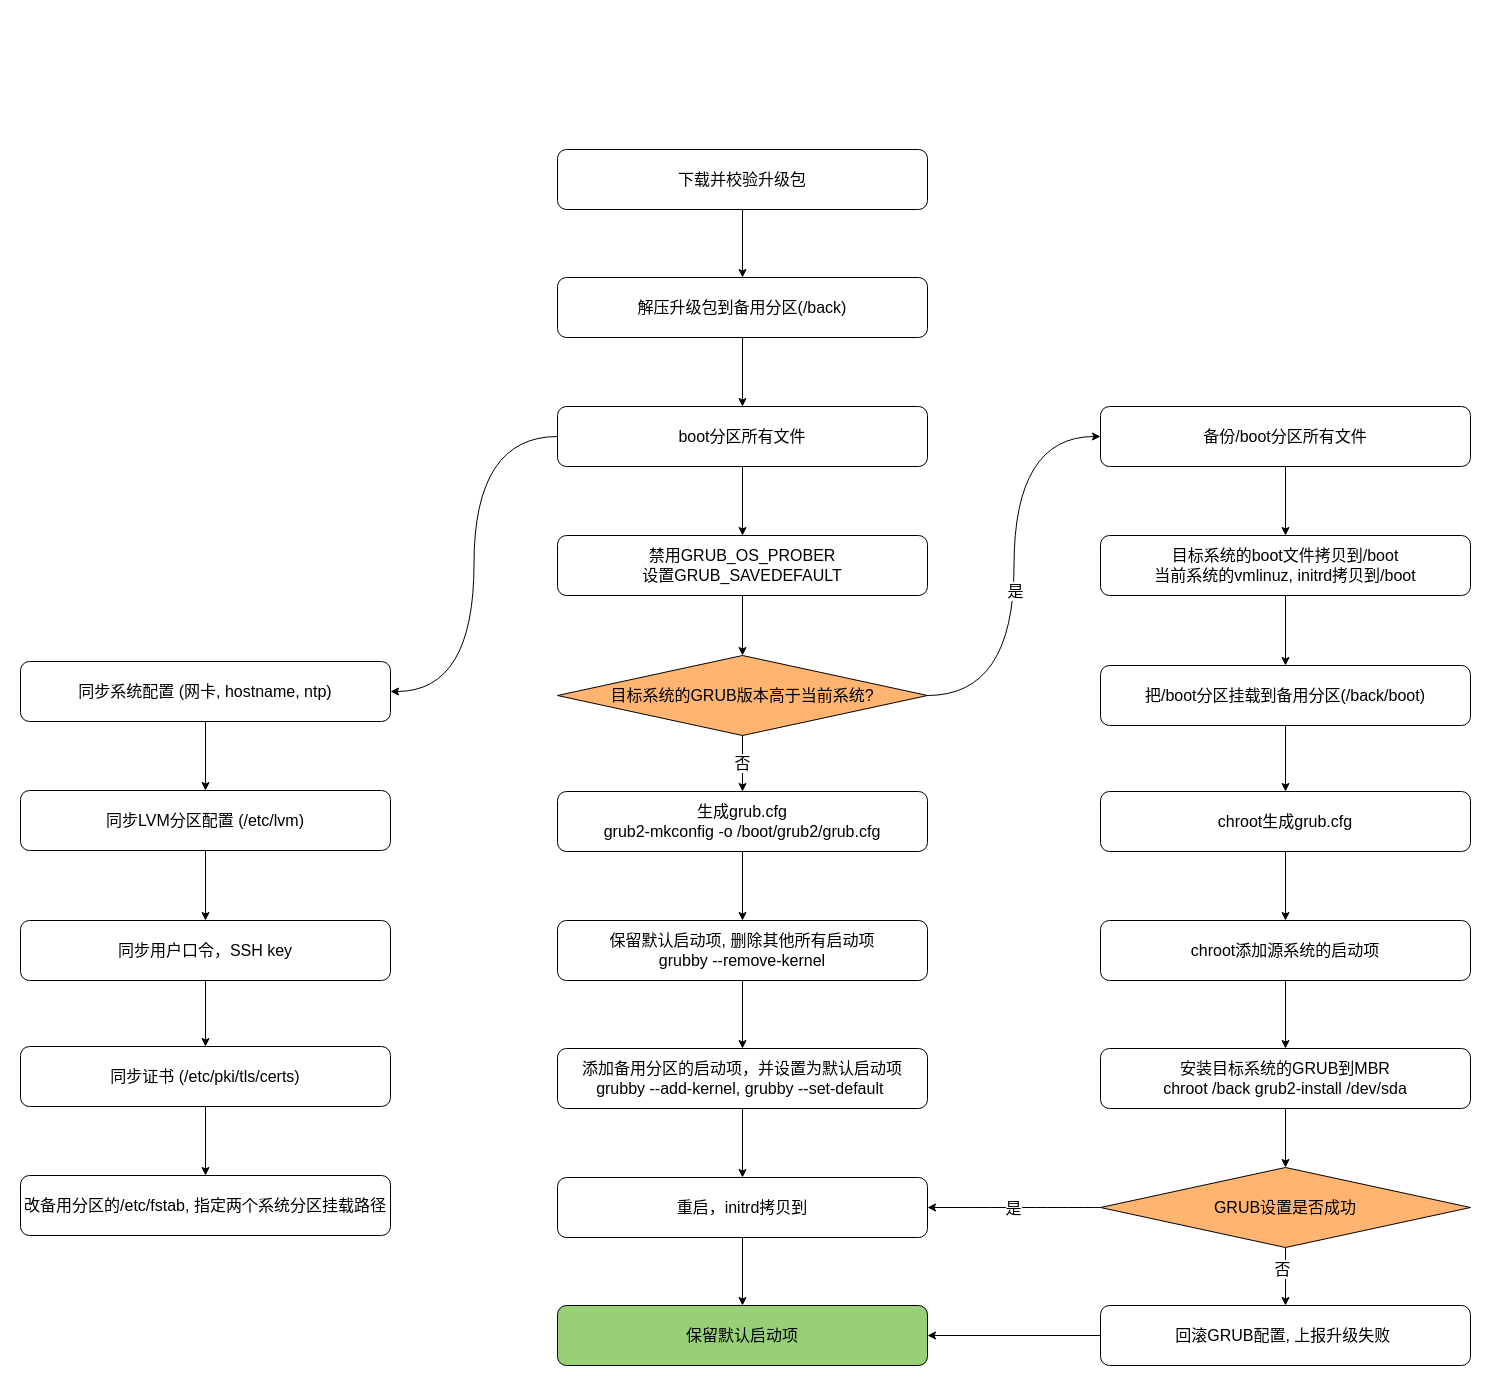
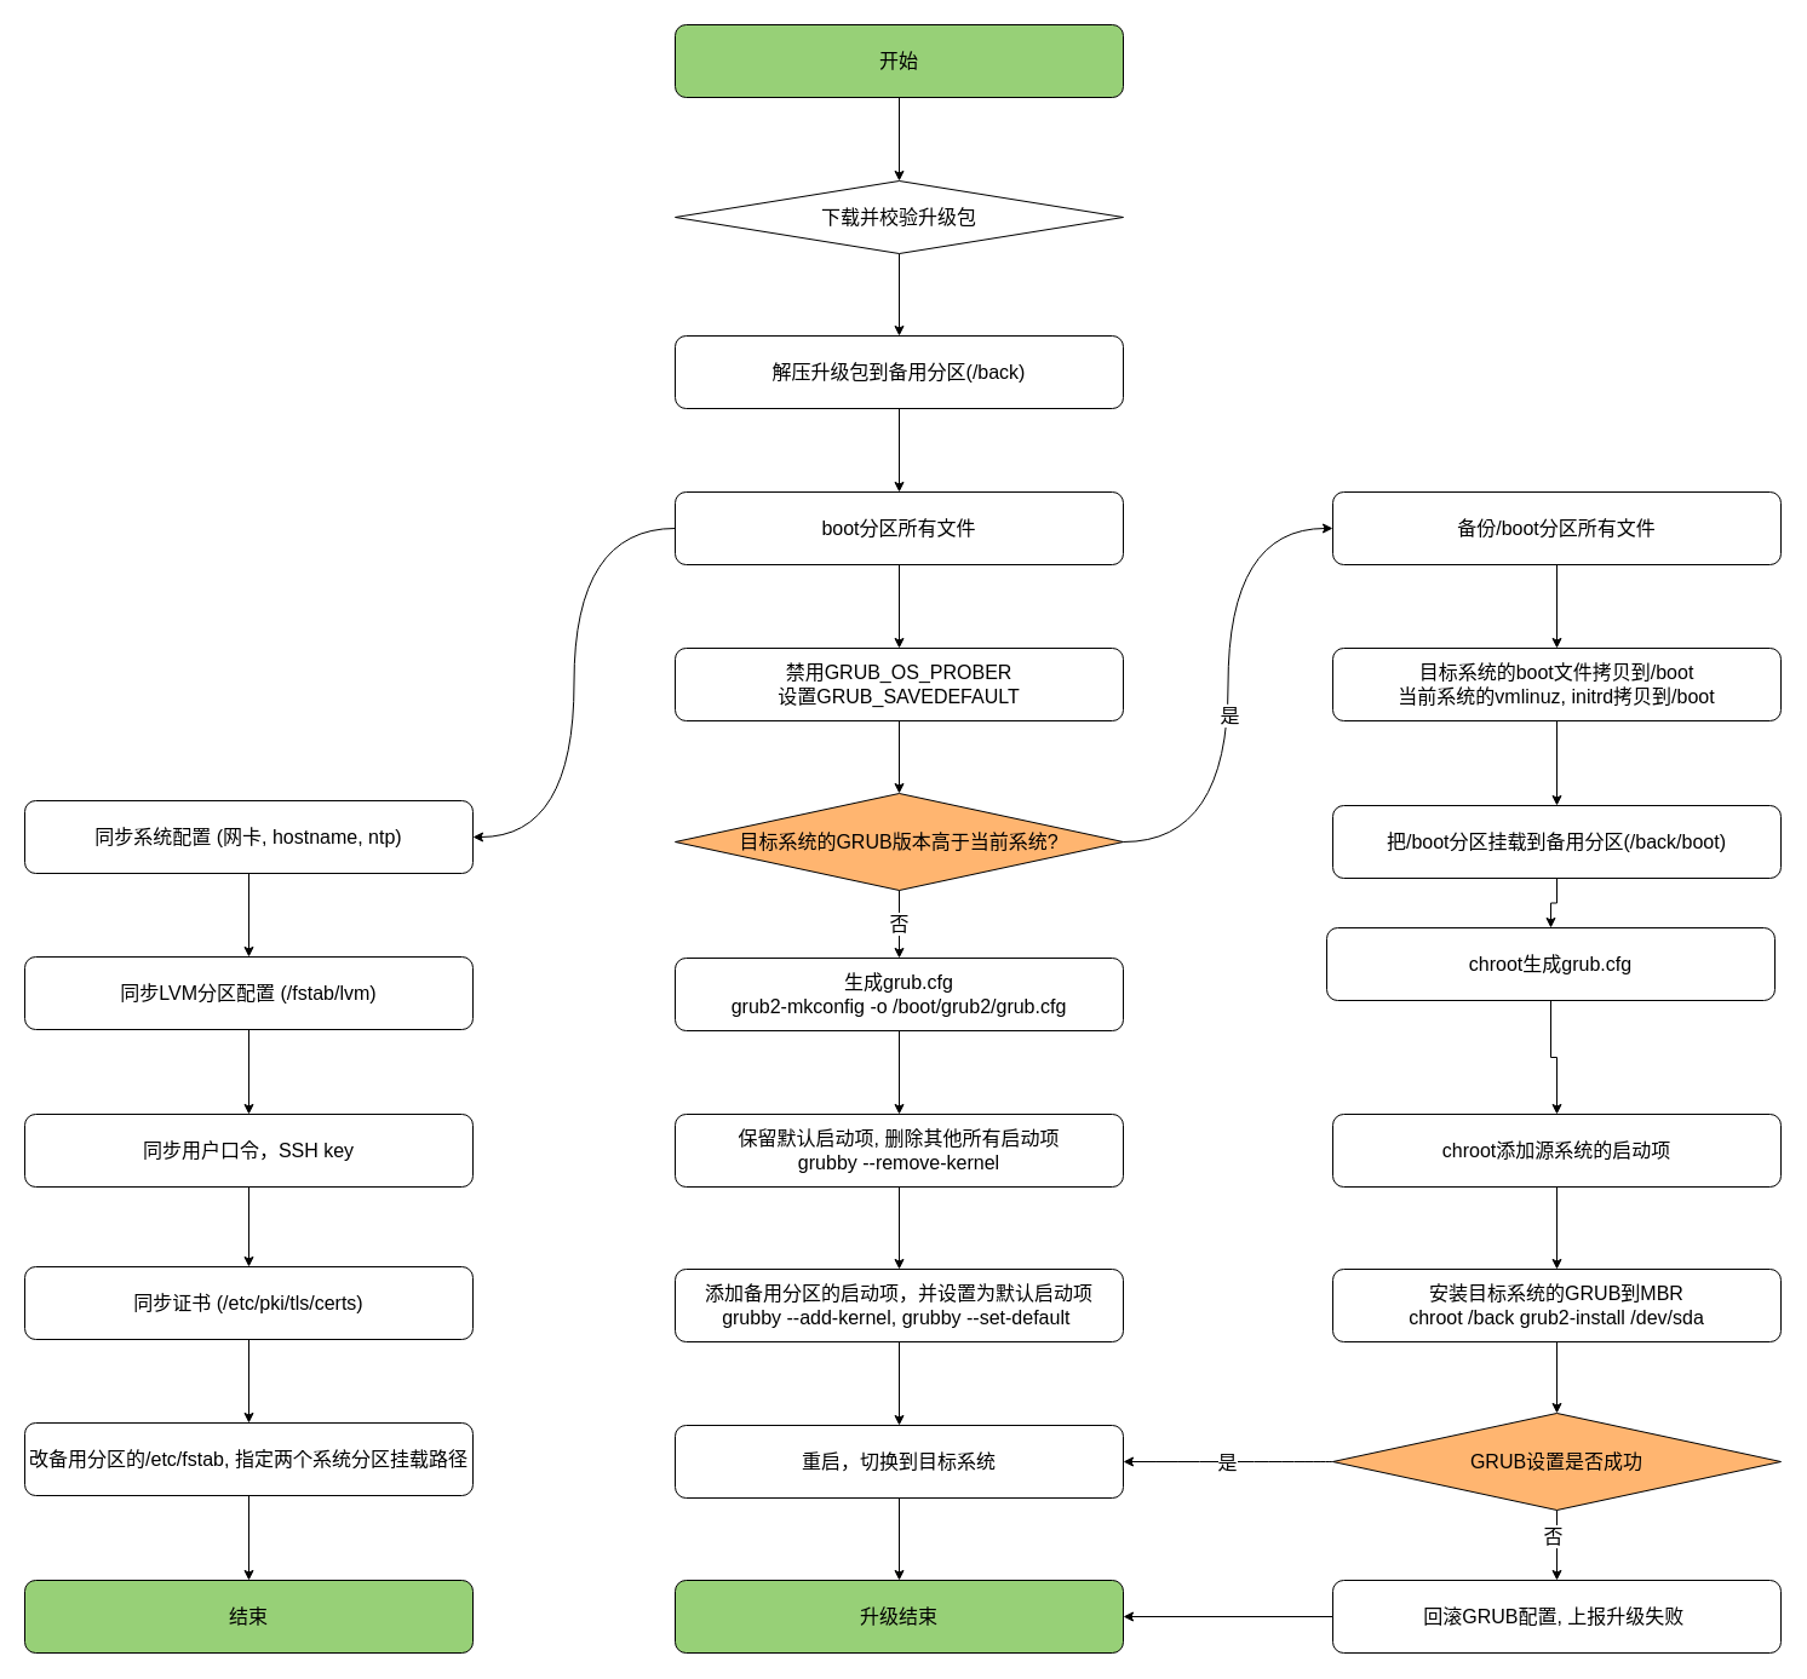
+ <mxCell id="3" value="开始" style="rounded=1;whiteSpace=wrap;html=1;fontSize=16;fillColor=light-dark(#97D077,var(--ge-dark-color, #121212));flipH=1;flipV=1;" parent="1" vertex="1"><mxGeometry x="557" y="20" width="370" height="60" as="geometry" /></mxCell>
+ <mxCell id="2" style="edgeStyle=orthogonalEdgeStyle;rounded=0;orthogonalLoop=1;jettySize=auto;html=1;entryX=0.5;entryY=0;entryDx=0;entryDy=0;" parent="1" source="3" target="5" edge="1"><mxGeometry relative="1" as="geometry" /></mxCell>
- <mxCell id="5" value="下载并校验升级包" style="rounded=1;whiteSpace=wrap;html=1;fontSize=16;flipH=1;flipV=1;" parent="1" vertex="1"><mxGeometry x="557" y="149" width="370" height="60" as="geometry" /></mxCell>
+ <mxCell id="5" value="下载并校验升级包" style="rhombus;whiteSpace=wrap;html=1;fontSize=16;flipH=1;flipV=1;" parent="1" vertex="1"><mxGeometry x="557" y="149" width="370" height="60" as="geometry" /></mxCell>
- <mxCell id="48" value="同步LVM分区配置 (/etc/lvm)" style="rounded=1;whiteSpace=wrap;html=1;fontSize=16;" parent="1" vertex="1"><mxGeometry x="20" y="790" width="370" height="60" as="geometry" /></mxCell>
+ <mxCell id="48" value="同步LVM分区配置 (/fstab/lvm)" style="rounded=1;whiteSpace=wrap;html=1;fontSize=16;" parent="1" vertex="1"><mxGeometry x="20" y="790" width="370" height="60" as="geometry" /></mxCell>
- <mxCell id="33" value="chroot生成grub.cfg" style="rounded=1;whiteSpace=wrap;html=1;fontSize=16;" parent="1" vertex="1"><mxGeometry x="1100" y="791" width="370" height="60" as="geometry" /></mxCell>
+ <mxCell id="33" value="chroot生成grub.cfg" style="rounded=1;whiteSpace=wrap;html=1;fontSize=16;" parent="1" vertex="1"><mxGeometry x="1095" y="766" width="370" height="60" as="geometry" /></mxCell>
- <mxCell id="25" value="重启，initrd拷贝到" style="rounded=1;whiteSpace=wrap;html=1;fontSize=16;flipH=1;flipV=1;" parent="1" vertex="1"><mxGeometry x="557" y="1177" width="370" height="60" as="geometry" /></mxCell>
+ <mxCell id="25" value="重启，切换到目标系统" style="rounded=1;whiteSpace=wrap;html=1;fontSize=16;flipH=1;flipV=1;" parent="1" vertex="1"><mxGeometry x="557" y="1177" width="370" height="60" as="geometry" /></mxCell>
+ <mxCell id="53" style="edgeStyle=orthogonalEdgeStyle;rounded=0;orthogonalLoop=1;jettySize=auto;html=1;fontSize=16;" parent="1" source="54" target="56" edge="1"><mxGeometry relative="1" as="geometry" /></mxCell>
+ <mxCell id="56" value="结束" style="rounded=1;whiteSpace=wrap;html=1;fontSize=16;flipH=1;flipV=1;fillColor=light-dark(#97D077,var(--ge-dark-color, #121212));" parent="1" vertex="1"><mxGeometry x="20" y="1305" width="370" height="60" as="geometry" /></mxCell>
- <mxCell id="55" value="保留默认启动项" style="rounded=1;whiteSpace=wrap;html=1;fontSize=16;flipH=1;flipV=1;fillColor=light-dark(#97D077,var(--ge-dark-color, #121212));" parent="1" vertex="1"><mxGeometry x="557" y="1305" width="370" height="60" as="geometry" /></mxCell>
+ <mxCell id="55" value="升级结束" style="rounded=1;whiteSpace=wrap;html=1;fontSize=16;flipH=1;flipV=1;fillColor=light-dark(#97D077,var(--ge-dark-color, #121212));" parent="1" vertex="1"><mxGeometry x="557" y="1305" width="370" height="60" as="geometry" /></mxCell>
